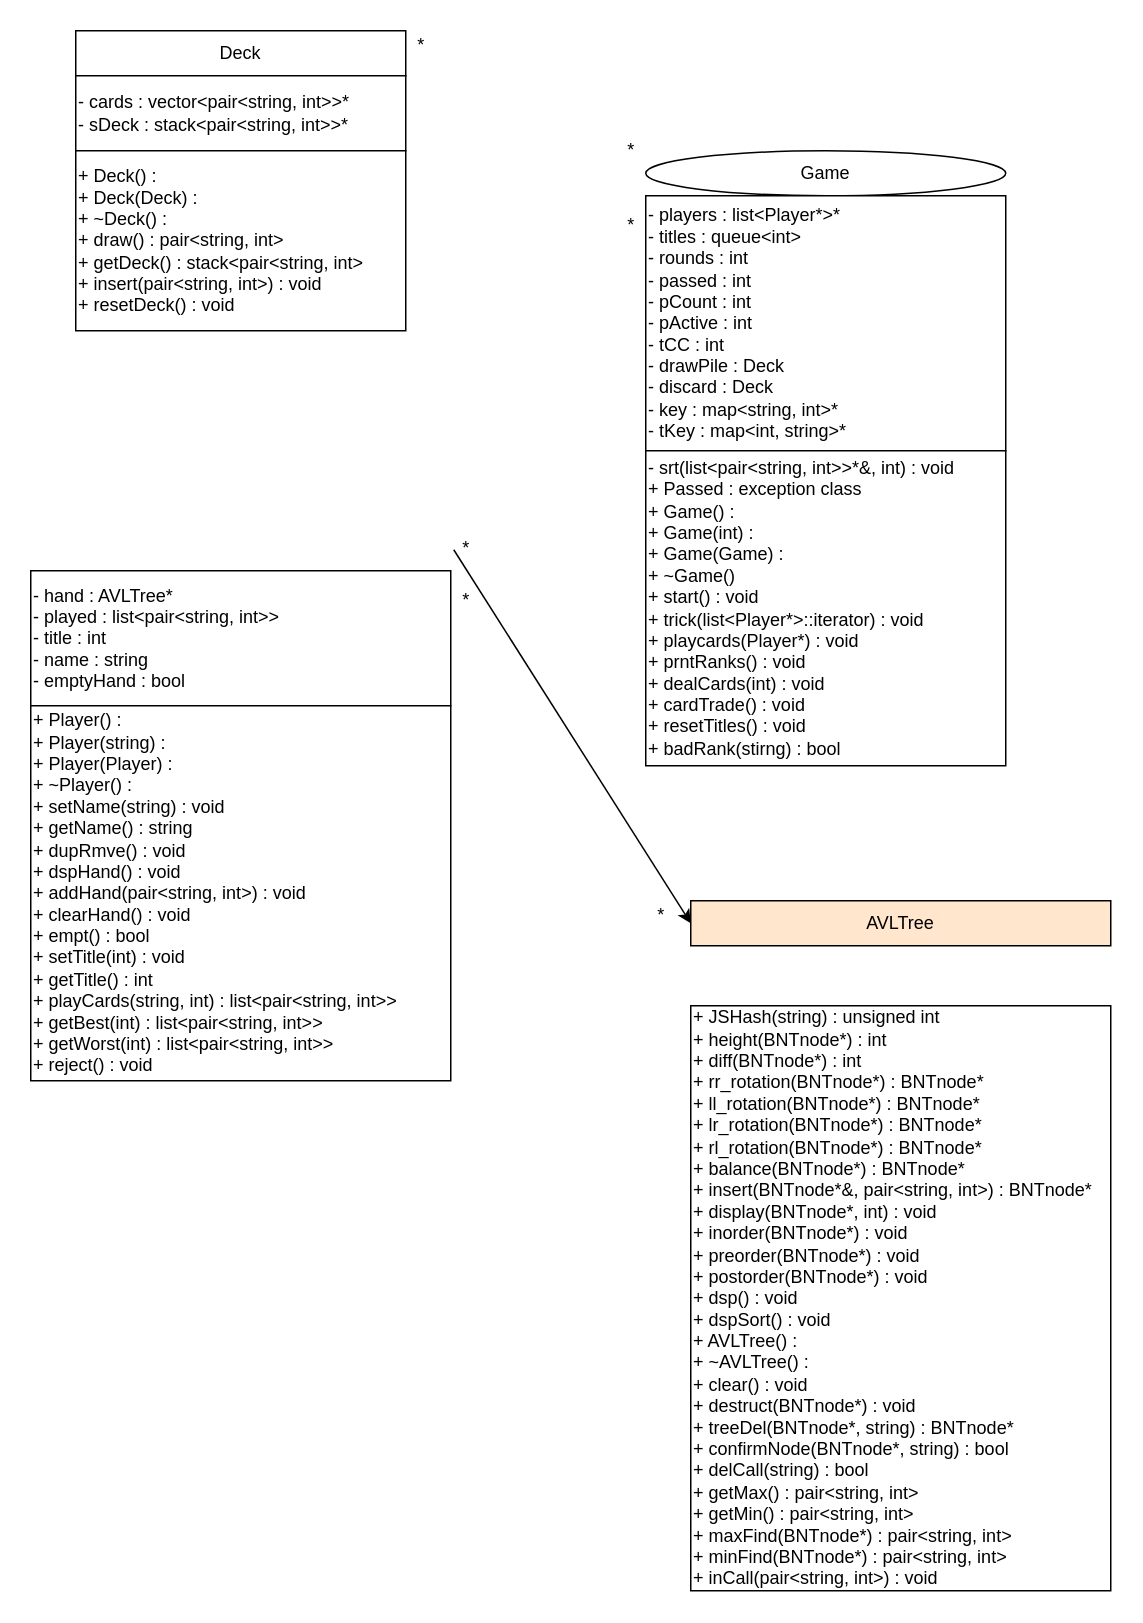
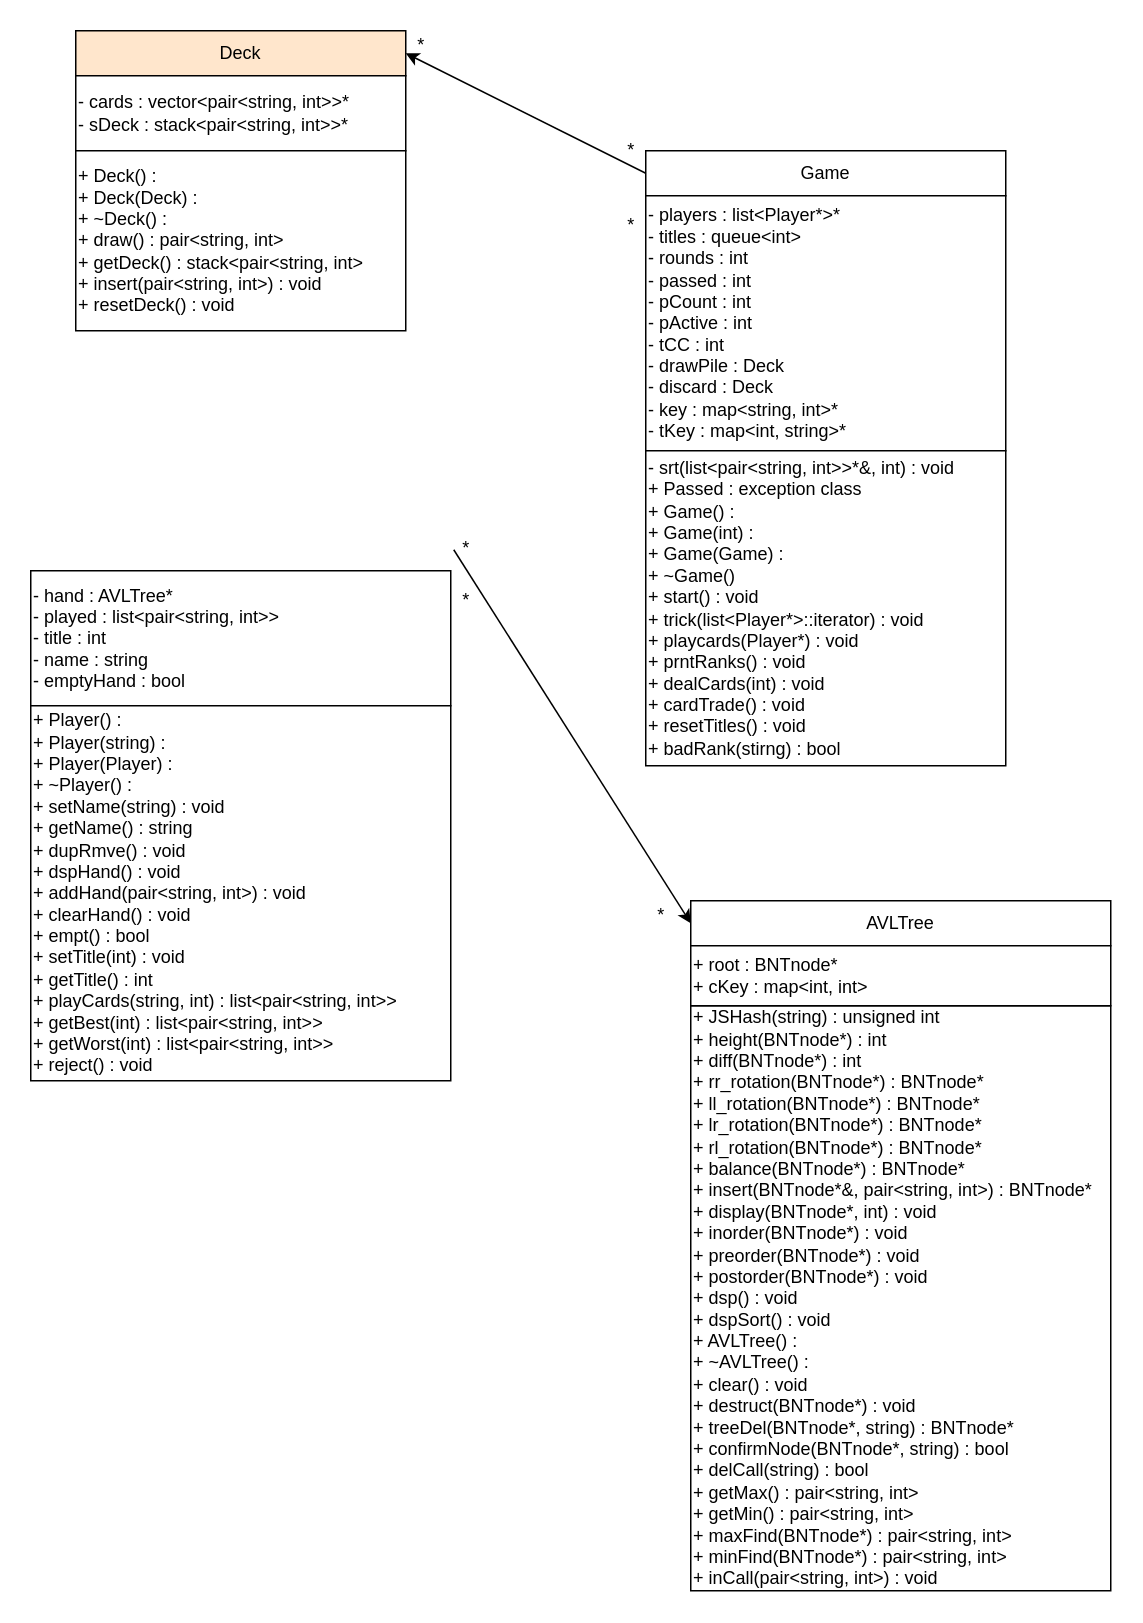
- <mxCell id="2" value="Deck" style="rounded=0;whiteSpace=wrap;html=1;" parent="1" vertex="1"><mxGeometry x="50" y="20" width="220" height="30" as="geometry" /></mxCell>
+ <mxCell id="2" value="Deck" style="rounded=0;whiteSpace=wrap;html=1;fillColor=#ffe6cc;" parent="1" vertex="1"><mxGeometry x="50" y="20" width="220" height="30" as="geometry" /></mxCell>
+ <mxCell id="10" value="" style="endArrow=classic;html=1;entryX=1;entryY=0.5;entryDx=0;entryDy=0;exitX=0;exitY=0.5;exitDx=0;exitDy=0;" parent="1" source="7" target="2" edge="1"><mxGeometry width="50" height="50" relative="1" as="geometry"><mxPoint x="350" y="240" as="sourcePoint" /><mxPoint x="400" y="190" as="targetPoint" /></mxGeometry></mxCell>
- <mxCell id="7" value="Game" style="ellipse;whiteSpace=wrap;html=1;" parent="1" vertex="1"><mxGeometry x="430" y="100" width="240" height="30" as="geometry" /></mxCell>
+ <mxCell id="7" value="Game" style="rounded=0;whiteSpace=wrap;html=1;" parent="1" vertex="1"><mxGeometry x="430" y="100" width="240" height="30" as="geometry" /></mxCell>
- <mxCell id="15" value="AVLTree" style="rounded=0;whiteSpace=wrap;html=1;fillColor=#ffe6cc;" parent="1" vertex="1"><mxGeometry x="460" y="600" width="280" height="30" as="geometry" /></mxCell>
+ <mxCell id="15" value="AVLTree" style="rounded=0;whiteSpace=wrap;html=1;" parent="1" vertex="1"><mxGeometry x="460" y="600" width="280" height="30" as="geometry" /></mxCell>
+ <mxCell id="17" value="&lt;span&gt;+ root : BNTnode*&lt;br&gt;&lt;/span&gt;+ cKey : map&amp;lt;int, int&amp;gt;" style="rounded=0;whiteSpace=wrap;html=1;align=left;" parent="1" vertex="1"><mxGeometry x="460" y="630" width="280" height="40" as="geometry" /></mxCell>
